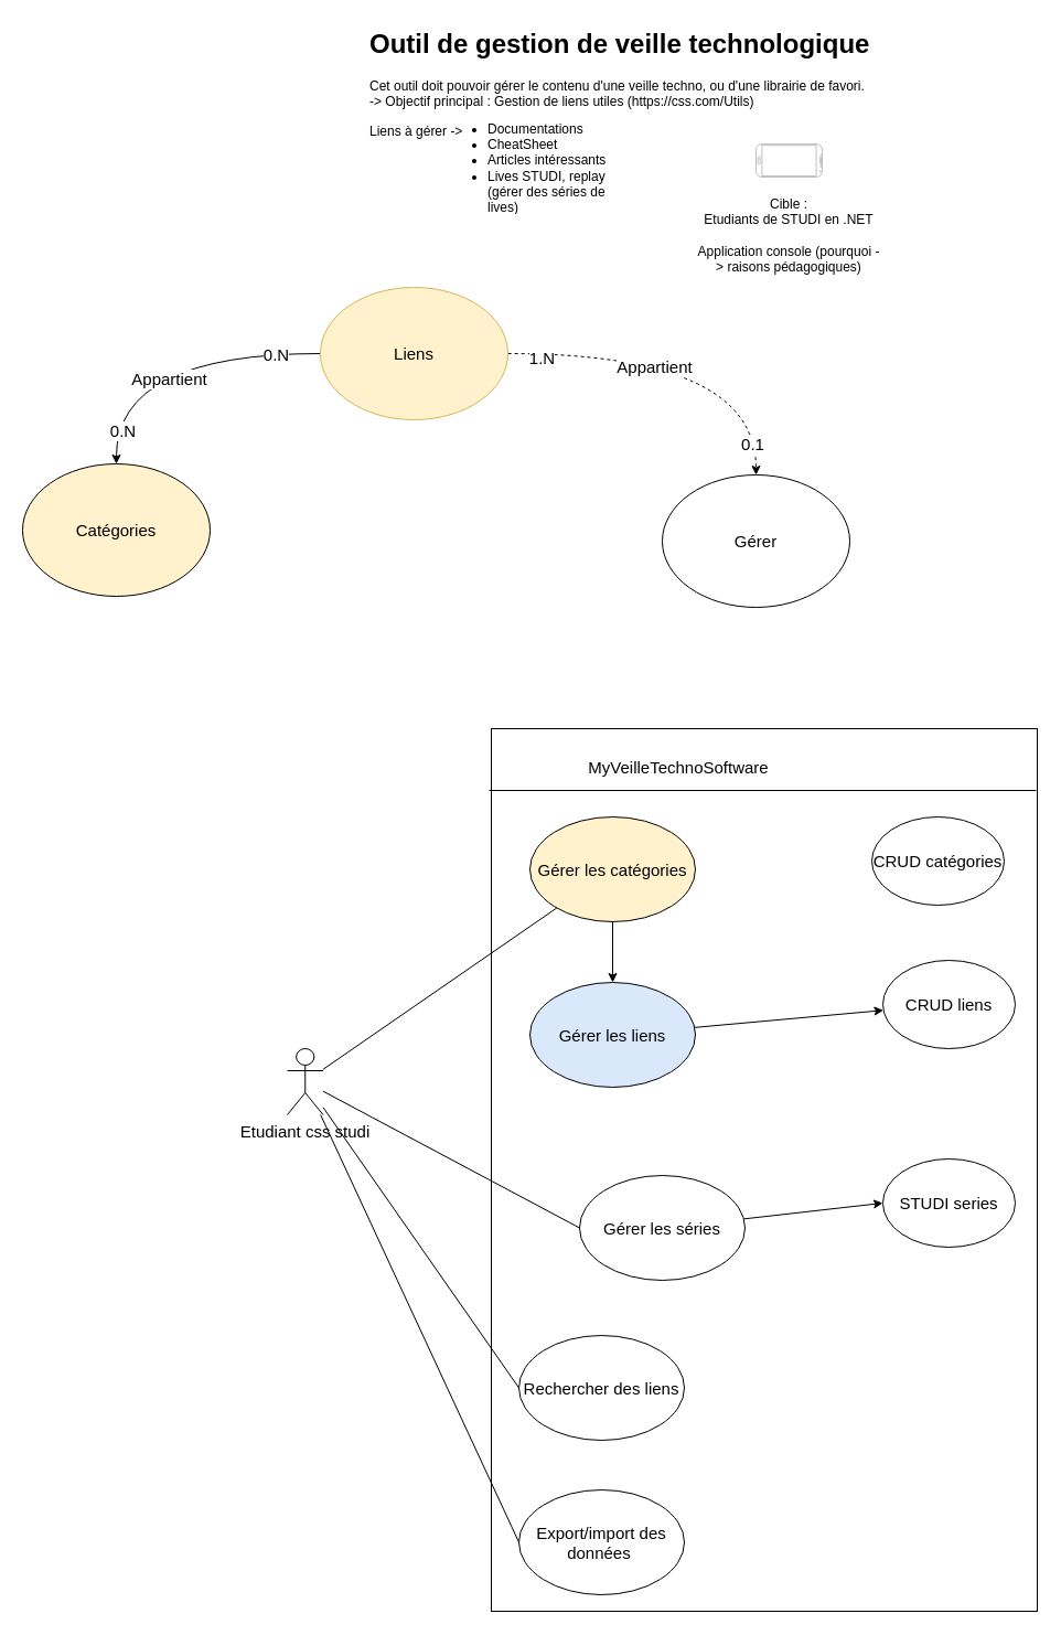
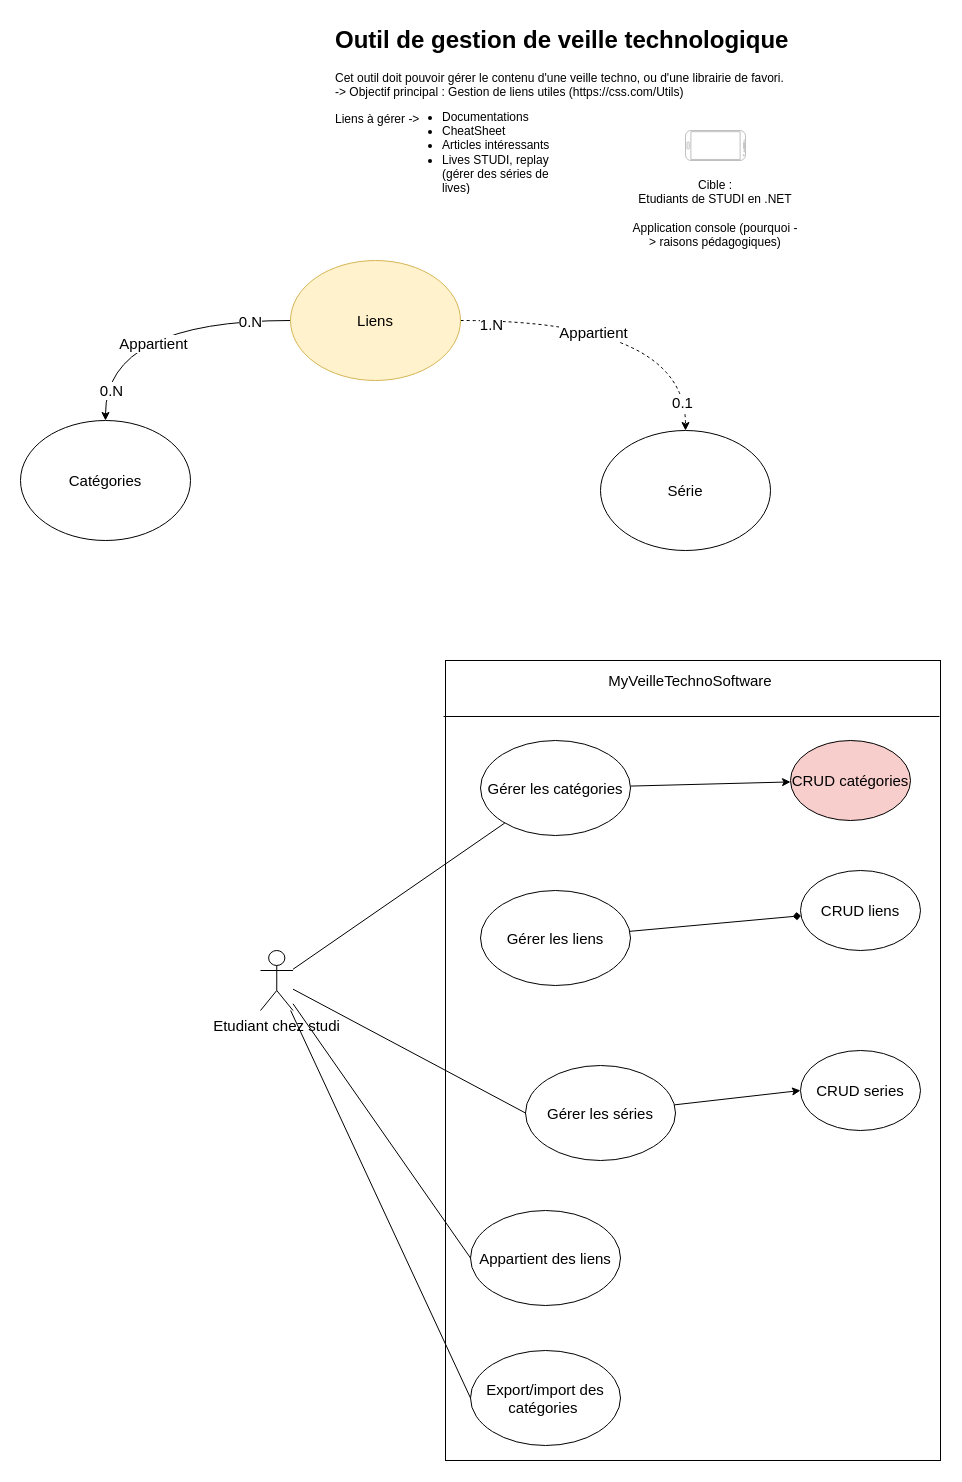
- <mxCell id="15" value="Catégories" style="ellipse;whiteSpace=wrap;html=1;fontSize=15;fillColor=#fff2cc;" vertex="1" parent="1"><mxGeometry x="20" y="420" width="170" height="120" as="geometry" /></mxCell>
+ <mxCell id="15" value="Catégories" style="ellipse;whiteSpace=wrap;html=1;fontSize=15;" vertex="1" parent="1"><mxGeometry x="20" y="420" width="170" height="120" as="geometry" /></mxCell>
- <mxCell id="16" value="Gérer" style="ellipse;whiteSpace=wrap;html=1;fontSize=15;" vertex="1" parent="1"><mxGeometry x="600" y="430" width="170" height="120" as="geometry" /></mxCell>
+ <mxCell id="16" value="Série" style="ellipse;whiteSpace=wrap;html=1;fontSize=15;" vertex="1" parent="1"><mxGeometry x="600" y="430" width="170" height="120" as="geometry" /></mxCell>
- <mxCell id="18" value="MyVeilleTechnoSoftware" style="text;html=1;strokeColor=none;fillColor=none;align=center;verticalAlign=middle;whiteSpace=wrap;rounded=0;fontSize=15;" vertex="1" parent="1"><mxGeometry x="515" y="685" width="200" height="20" as="geometry" /></mxCell>
+ <mxCell id="18" value="MyVeilleTechnoSoftware" style="text;html=1;strokeColor=none;fillColor=none;align=center;verticalAlign=middle;whiteSpace=wrap;rounded=0;fontSize=15;" vertex="1" parent="1"><mxGeometry x="590" y="670" width="200" height="20" as="geometry" /></mxCell>
- <mxCell id="31" value="CRUD catégories" style="ellipse;whiteSpace=wrap;html=1;fontSize=15;" vertex="1" parent="1"><mxGeometry x="790" y="740" width="120" height="80" as="geometry" /></mxCell>
+ <mxCell id="31" value="CRUD catégories" style="ellipse;whiteSpace=wrap;html=1;fontSize=15;fillColor=#f8cecc;" vertex="1" parent="1"><mxGeometry x="790" y="740" width="120" height="80" as="geometry" /></mxCell>
- <mxCell id="25" value="Gérer les catégories" style="ellipse;whiteSpace=wrap;html=1;fontSize=15;fillColor=#fff2cc;" vertex="1" parent="1"><mxGeometry x="480" y="740" width="150" height="95" as="geometry" /></mxCell>
+ <mxCell id="25" value="Gérer les catégories" style="ellipse;whiteSpace=wrap;html=1;fontSize=15;" vertex="1" parent="1"><mxGeometry x="480" y="740" width="150" height="95" as="geometry" /></mxCell>
- <mxCell id="24" style="edgeStyle=none;rounded=0;orthogonalLoop=1;jettySize=auto;html=1;endArrow=classic;endFill=1;fontSize=15;" edge="1" parent="1" source="25" target="28"><mxGeometry relative="1" as="geometry" /></mxCell>
+ <mxCell id="24" style="edgeStyle=none;rounded=0;orthogonalLoop=1;jettySize=auto;html=1;endArrow=classic;endFill=1;fontSize=15;" edge="1" parent="1" source="25" target="31"><mxGeometry relative="1" as="geometry" /></mxCell>
- <mxCell id="27" style="edgeStyle=none;rounded=0;orthogonalLoop=1;jettySize=auto;html=1;endArrow=classic;endFill=1;fontSize=15;" edge="1" parent="1" source="28" target="32"><mxGeometry relative="1" as="geometry" /></mxCell>
+ <mxCell id="27" style="edgeStyle=none;rounded=0;orthogonalLoop=1;jettySize=auto;html=1;endArrow=diamond;endFill=1;fontSize=15;" edge="1" parent="1" source="28" target="32"><mxGeometry relative="1" as="geometry" /></mxCell>
- <mxCell id="28" value="Gérer les liens" style="ellipse;whiteSpace=wrap;html=1;fontSize=15;fillColor=#dae8fc;" vertex="1" parent="1"><mxGeometry x="480" y="890" width="150" height="95" as="geometry" /></mxCell>
+ <mxCell id="28" value="Gérer les liens" style="ellipse;whiteSpace=wrap;html=1;fontSize=15;" vertex="1" parent="1"><mxGeometry x="480" y="890" width="150" height="95" as="geometry" /></mxCell>
- <mxCell id="23" value="Etudiant css studi" style="shape=umlActor;verticalLabelPosition=bottom;verticalAlign=top;html=1;outlineConnect=0;fontSize=15;" vertex="1" parent="1"><mxGeometry x="260" y="950" width="32.5" height="60" as="geometry" /></mxCell>
+ <mxCell id="23" value="Etudiant chez studi" style="shape=umlActor;verticalLabelPosition=bottom;verticalAlign=top;html=1;outlineConnect=0;fontSize=15;" vertex="1" parent="1"><mxGeometry x="260" y="950" width="32.5" height="60" as="geometry" /></mxCell>
- <mxCell id="33" value="STUDI series" style="ellipse;whiteSpace=wrap;html=1;fontSize=15;" vertex="1" parent="1"><mxGeometry x="800" y="1050" width="120" height="80" as="geometry" /></mxCell>
+ <mxCell id="33" value="CRUD series" style="ellipse;whiteSpace=wrap;html=1;fontSize=15;" vertex="1" parent="1"><mxGeometry x="800" y="1050" width="120" height="80" as="geometry" /></mxCell>
- <mxCell id="34" value="Rechercher des liens" style="ellipse;whiteSpace=wrap;html=1;fontSize=15;" vertex="1" parent="1"><mxGeometry x="470" y="1210" width="150" height="95" as="geometry" /></mxCell>
+ <mxCell id="34" value="Appartient des liens" style="ellipse;whiteSpace=wrap;html=1;fontSize=15;" vertex="1" parent="1"><mxGeometry x="470" y="1210" width="150" height="95" as="geometry" /></mxCell>
- <mxCell id="35" value="Export/import des données&amp;nbsp;" style="ellipse;whiteSpace=wrap;html=1;fontSize=15;" vertex="1" parent="1"><mxGeometry x="470" y="1350" width="150" height="95" as="geometry" /></mxCell>
+ <mxCell id="35" value="Export/import des catégories&amp;nbsp;" style="ellipse;whiteSpace=wrap;html=1;fontSize=15;" vertex="1" parent="1"><mxGeometry x="470" y="1350" width="150" height="95" as="geometry" /></mxCell>
